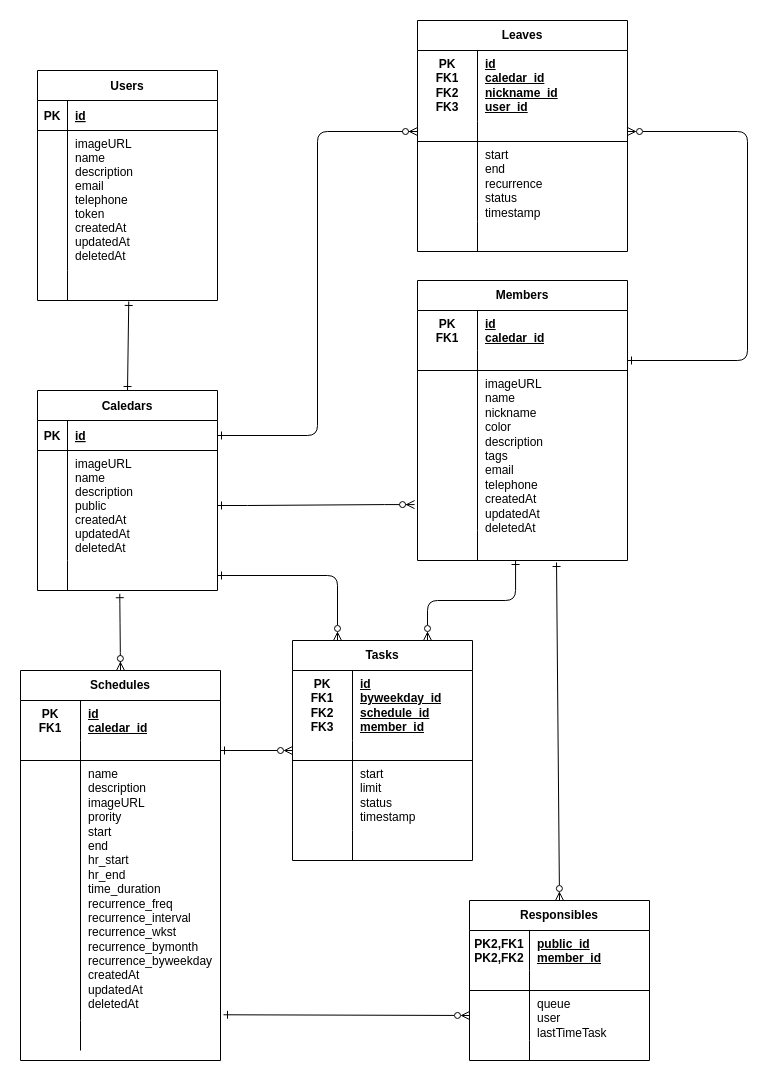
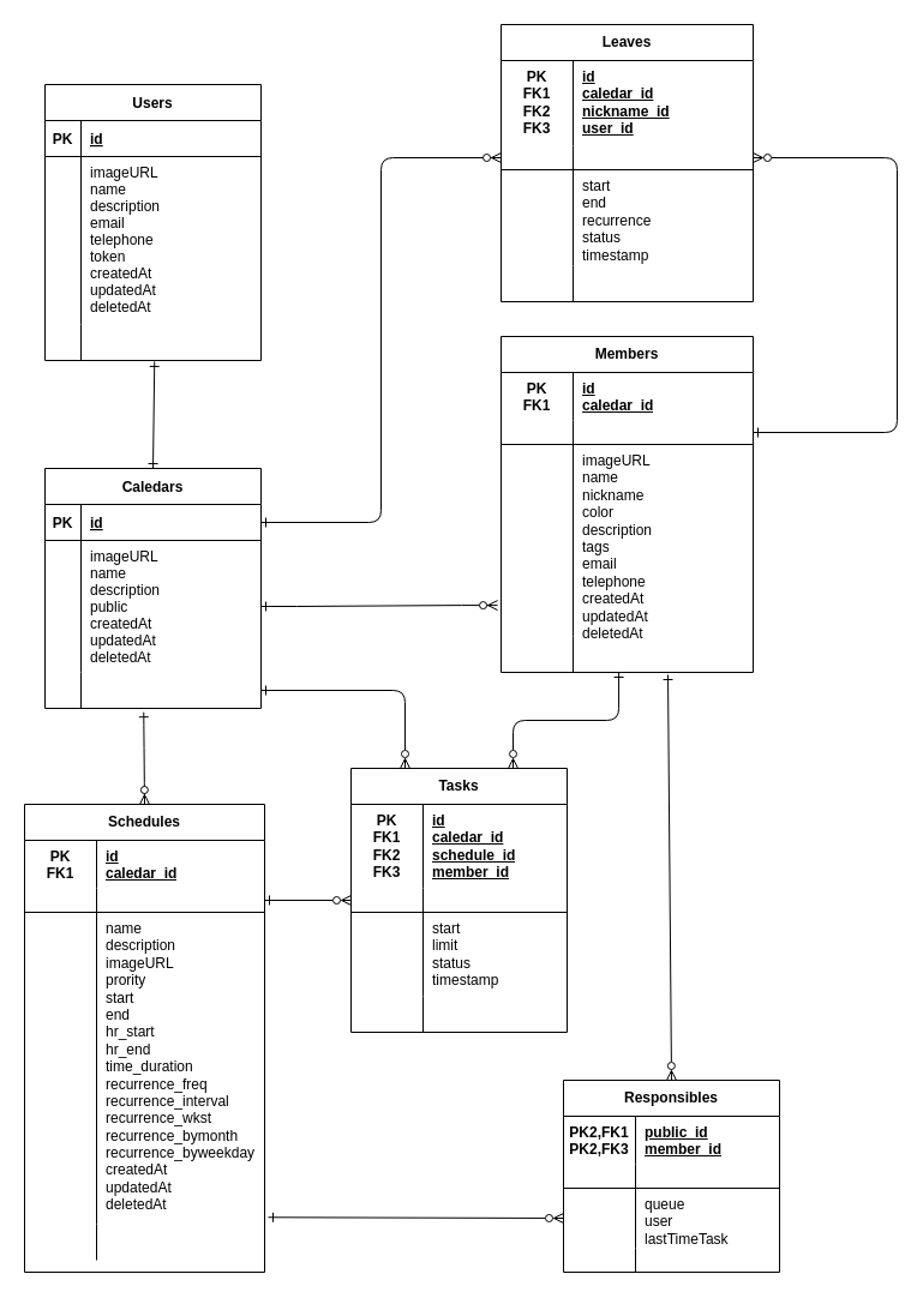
- <mxCell id="66" value="id&lt;div&gt;byweekday_id&lt;/div&gt;&lt;div&gt;schedule_id&lt;/div&gt;&lt;div&gt;member_id&lt;/div&gt;" style="shape=partialRectangle;connectable=0;fillColor=none;top=0;left=0;bottom=0;right=0;align=left;spacingLeft=6;fontStyle=5;overflow=hidden;html=1;whiteSpace=wrap;verticalAlign=top;" parent="64" vertex="1"><mxGeometry x="60" width="120" height="70" as="geometry"><mxRectangle width="120" height="70" as="alternateBounds" /></mxGeometry></mxCell>
+ <mxCell id="66" value="id&lt;div&gt;caledar_id&lt;/div&gt;&lt;div&gt;schedule_id&lt;/div&gt;&lt;div&gt;member_id&lt;/div&gt;" style="shape=partialRectangle;connectable=0;fillColor=none;top=0;left=0;bottom=0;right=0;align=left;spacingLeft=6;fontStyle=5;overflow=hidden;html=1;whiteSpace=wrap;verticalAlign=top;" parent="64" vertex="1"><mxGeometry x="60" width="120" height="70" as="geometry"><mxRectangle width="120" height="70" as="alternateBounds" /></mxGeometry></mxCell>
- <mxCell id="82" value="PK2,FK1&lt;div&gt;&lt;span style=&quot;background-color: initial;&quot;&gt;PK2,FK2&lt;/span&gt;&lt;/div&gt;" style="shape=partialRectangle;connectable=0;fillColor=none;top=0;left=0;bottom=0;right=0;fontStyle=1;overflow=hidden;html=1;whiteSpace=wrap;verticalAlign=top;" parent="81" vertex="1"><mxGeometry width="60" height="40" as="geometry"><mxRectangle width="60" height="40" as="alternateBounds" /></mxGeometry></mxCell>
+ <mxCell id="82" value="PK2,FK1&lt;div&gt;&lt;span style=&quot;background-color: initial;&quot;&gt;PK2,FK3&lt;/span&gt;&lt;/div&gt;" style="shape=partialRectangle;connectable=0;fillColor=none;top=0;left=0;bottom=0;right=0;fontStyle=1;overflow=hidden;html=1;whiteSpace=wrap;verticalAlign=top;" parent="81" vertex="1"><mxGeometry width="60" height="40" as="geometry"><mxRectangle width="60" height="40" as="alternateBounds" /></mxGeometry></mxCell>
